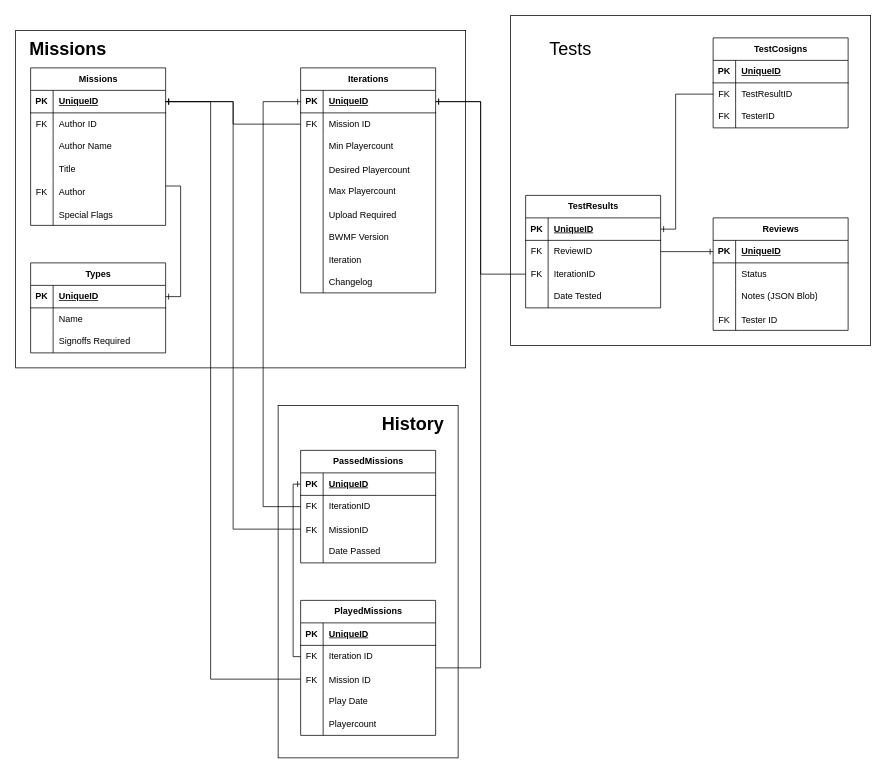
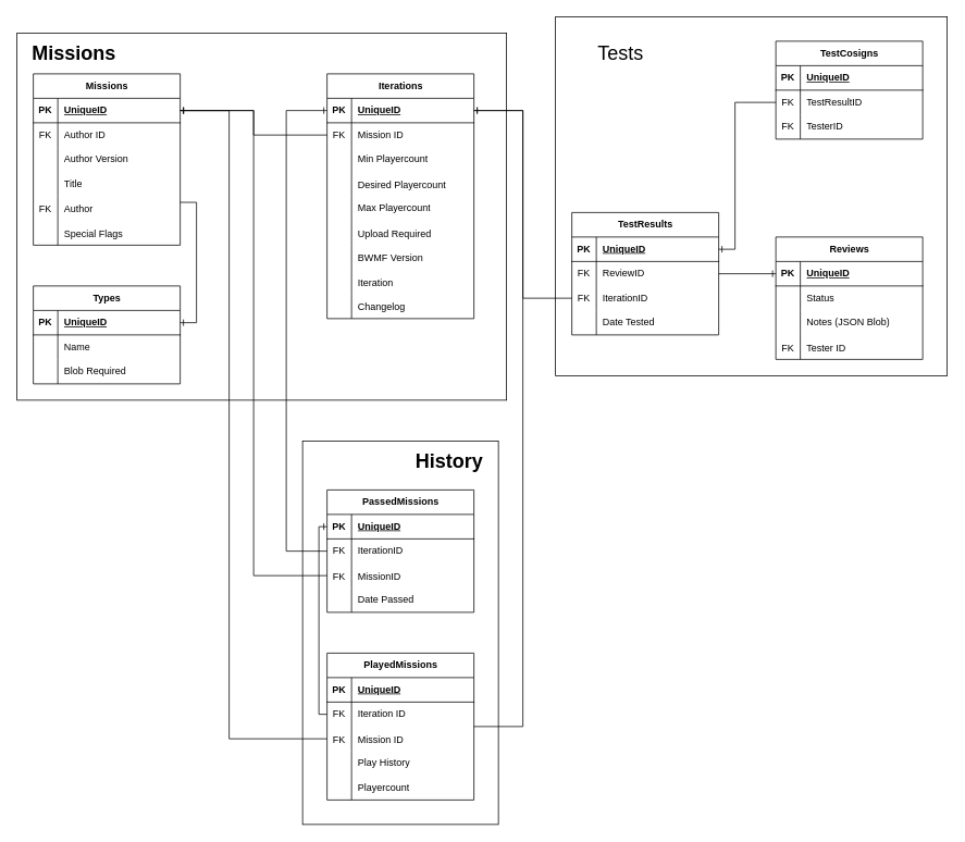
- <mxCell id="15" value="Author Name" style="shape=partialRectangle;connectable=0;fillColor=none;top=0;left=0;bottom=0;right=0;align=left;spacingLeft=6;overflow=hidden;whiteSpace=wrap;html=1;" parent="13" vertex="1"><mxGeometry x="30" width="150" height="30" as="geometry"><mxRectangle width="150" height="30" as="alternateBounds" /></mxGeometry></mxCell>
+ <mxCell id="15" value="Author Version" style="shape=partialRectangle;connectable=0;fillColor=none;top=0;left=0;bottom=0;right=0;align=left;spacingLeft=6;overflow=hidden;whiteSpace=wrap;html=1;" parent="13" vertex="1"><mxGeometry x="30" width="150" height="30" as="geometry"><mxRectangle width="150" height="30" as="alternateBounds" /></mxGeometry></mxCell>
- <mxCell id="131" value="Signoffs Required" style="shape=partialRectangle;connectable=0;fillColor=none;top=0;left=0;bottom=0;right=0;align=left;spacingLeft=6;overflow=hidden;whiteSpace=wrap;html=1;" parent="129" vertex="1"><mxGeometry x="30" width="150" height="30" as="geometry"><mxRectangle width="150" height="30" as="alternateBounds" /></mxGeometry></mxCell>
+ <mxCell id="131" value="Blob Required" style="shape=partialRectangle;connectable=0;fillColor=none;top=0;left=0;bottom=0;right=0;align=left;spacingLeft=6;overflow=hidden;whiteSpace=wrap;html=1;" parent="129" vertex="1"><mxGeometry x="30" width="150" height="30" as="geometry"><mxRectangle width="150" height="30" as="alternateBounds" /></mxGeometry></mxCell>
- <mxCell id="79" value="Play Date" style="shape=partialRectangle;connectable=0;fillColor=none;top=0;left=0;bottom=0;right=0;align=left;spacingLeft=6;overflow=hidden;whiteSpace=wrap;html=1;" parent="77" vertex="1"><mxGeometry x="30" width="150" height="30" as="geometry"><mxRectangle width="150" height="30" as="alternateBounds" /></mxGeometry></mxCell>
+ <mxCell id="79" value="Play History" style="shape=partialRectangle;connectable=0;fillColor=none;top=0;left=0;bottom=0;right=0;align=left;spacingLeft=6;overflow=hidden;whiteSpace=wrap;html=1;" parent="77" vertex="1"><mxGeometry x="30" width="150" height="30" as="geometry"><mxRectangle width="150" height="30" as="alternateBounds" /></mxGeometry></mxCell>
